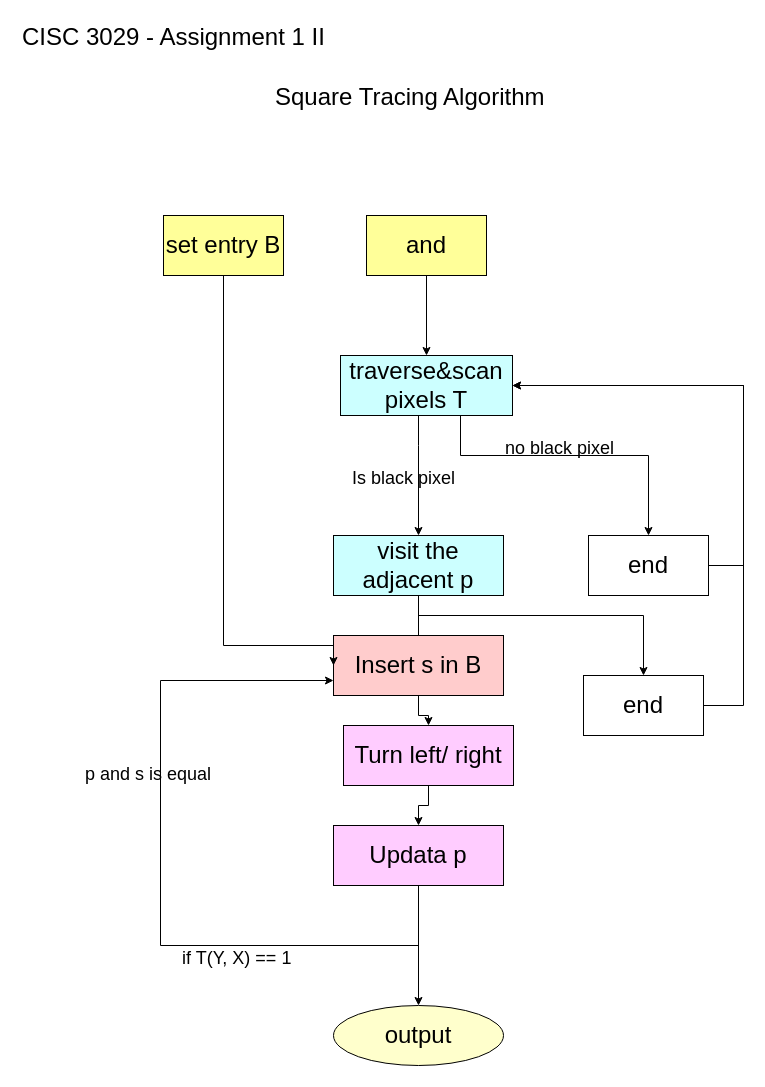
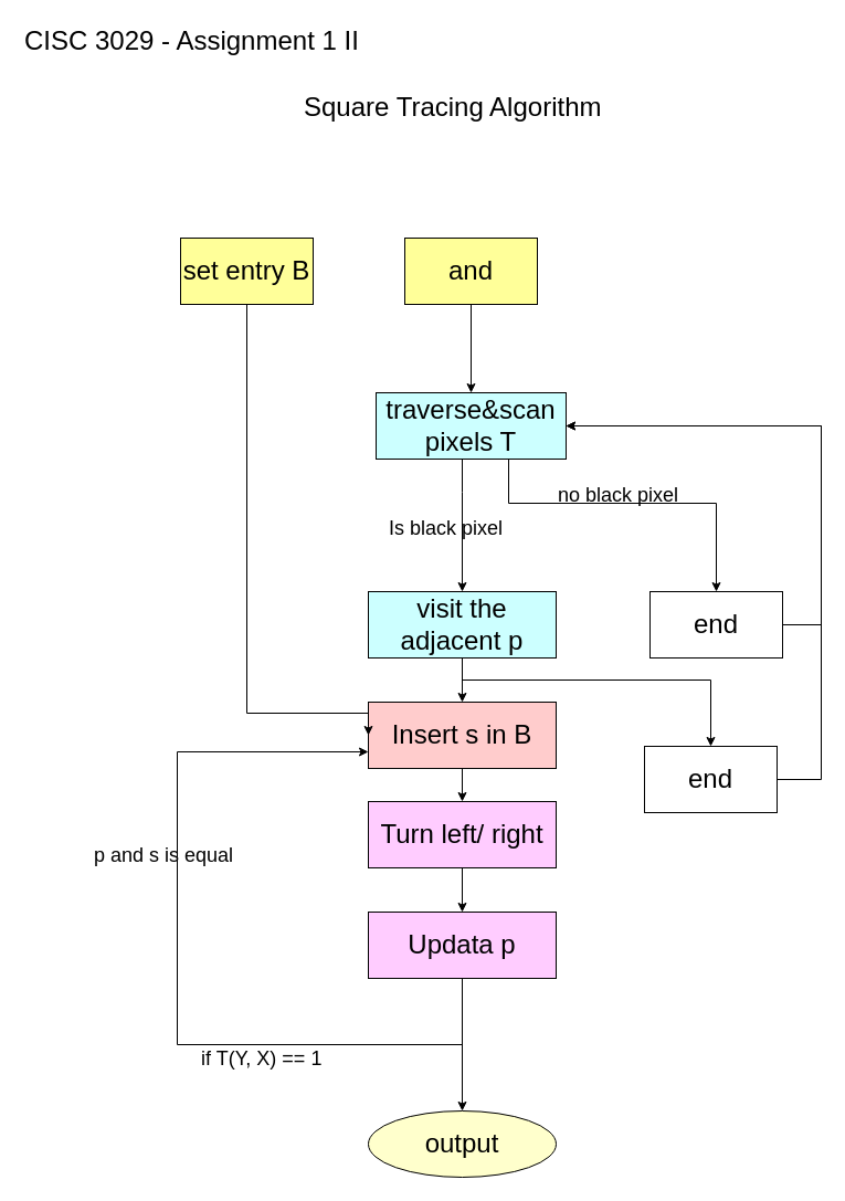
- <mxCell id="8" style="edgeStyle=orthogonalEdgeStyle;rounded=0;orthogonalLoop=1;jettySize=auto;html=1;exitX=0.5;exitY=1;exitDx=0;exitDy=0;endArrow=none;" edge="1" parent="1" source="9" target="11"><mxGeometry relative="1" as="geometry" /></mxCell>
+ <mxCell id="8" style="edgeStyle=orthogonalEdgeStyle;rounded=0;orthogonalLoop=1;jettySize=auto;html=1;exitX=0.5;exitY=1;exitDx=0;exitDy=0;" edge="1" parent="1" source="9" target="11"><mxGeometry relative="1" as="geometry" /></mxCell>
- <mxCell id="13" value="&lt;font style=&quot;font-size: 24px&quot;&gt;Turn left/ right&lt;/font&gt;" style="rounded=0;whiteSpace=wrap;html=1;fillColor=#FFCCFF;" parent="1" vertex="1"><mxGeometry x="343" y="725" width="170" height="60" as="geometry" /></mxCell>
+ <mxCell id="13" value="&lt;font style=&quot;font-size: 24px&quot;&gt;Turn left/ right&lt;/font&gt;" style="rounded=0;whiteSpace=wrap;html=1;fillColor=#FFCCFF;" parent="1" vertex="1"><mxGeometry x="333" y="725" width="170" height="60" as="geometry" /></mxCell>
